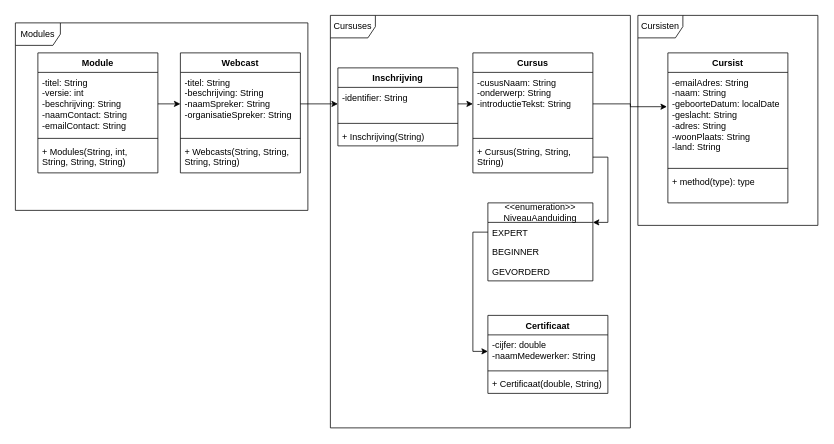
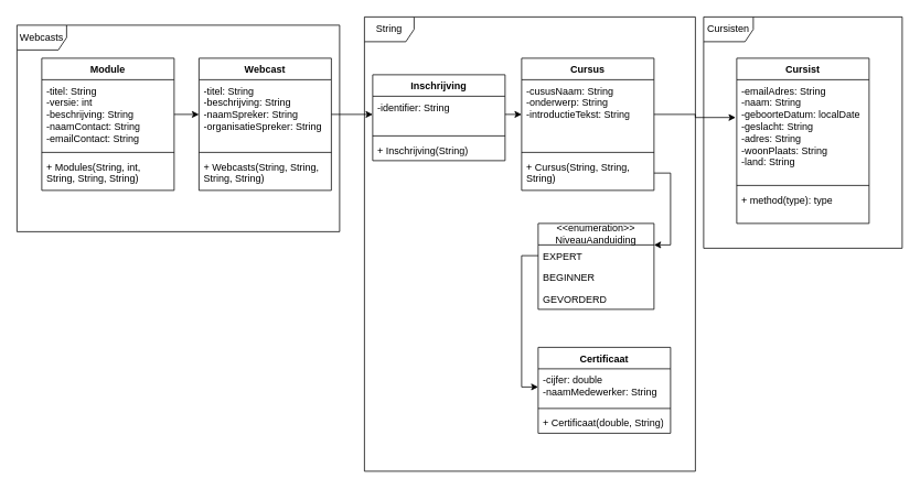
- <mxCell id="37" value="Cursuses" style="shape=umlFrame;whiteSpace=wrap;html=1;pointerEvents=0;" vertex="1" parent="1"><mxGeometry x="440" y="20" width="400" height="550" as="geometry" /></mxCell>
+ <mxCell id="37" value="String" style="shape=umlFrame;whiteSpace=wrap;html=1;pointerEvents=0;" vertex="1" parent="1"><mxGeometry x="440" y="20" width="400" height="550" as="geometry" /></mxCell>
- <mxCell id="36" value="Modules" style="shape=umlFrame;whiteSpace=wrap;html=1;pointerEvents=0;" vertex="1" parent="1"><mxGeometry x="20" y="30" width="390" height="250" as="geometry" /></mxCell>
+ <mxCell id="36" value="Webcasts" style="shape=umlFrame;whiteSpace=wrap;html=1;pointerEvents=0;" vertex="1" parent="1"><mxGeometry x="20" y="30" width="390" height="250" as="geometry" /></mxCell>
